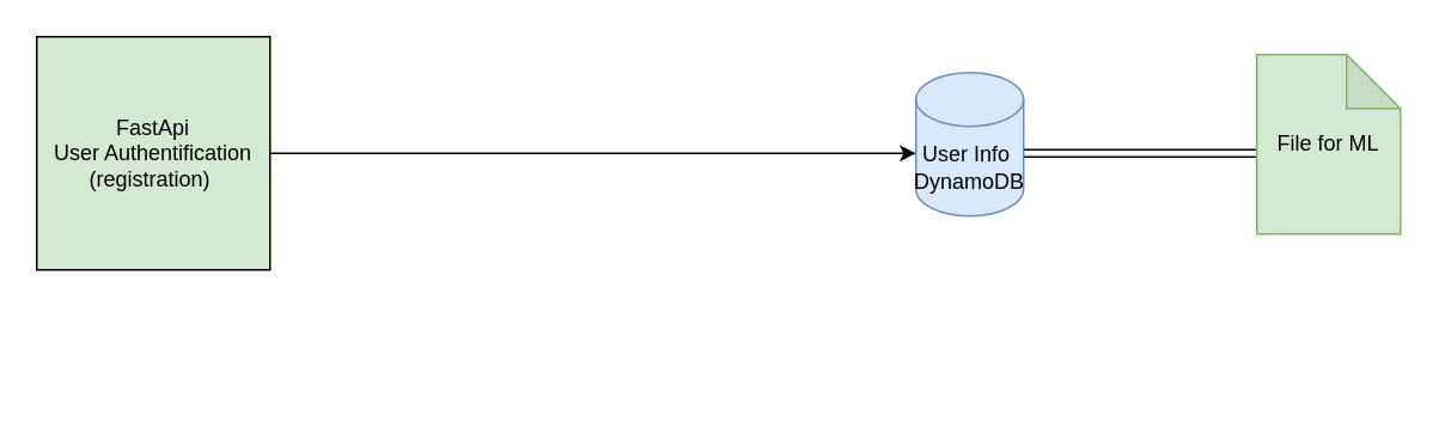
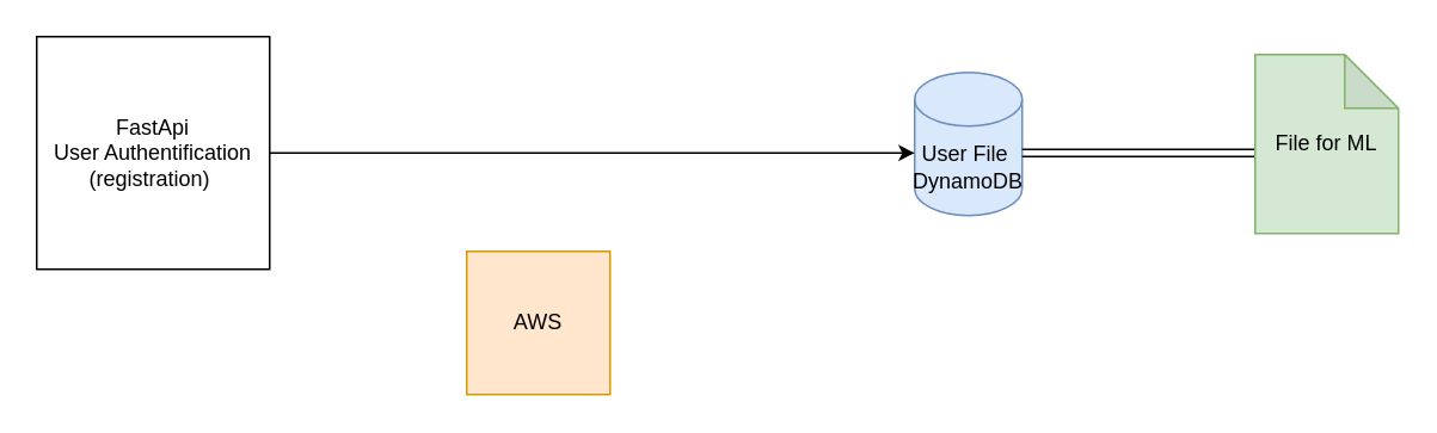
- <mxCell id="2" value="FastApi&lt;br&gt;User Authentification&lt;div&gt;(registration)&amp;nbsp;&lt;/div&gt;" style="whiteSpace=wrap;html=1;aspect=fixed;fillColor=#d5e8d4;" vertex="1" parent="1"><mxGeometry x="20" y="20" width="130" height="130" as="geometry" /></mxCell>
+ <mxCell id="2" value="FastApi&lt;br&gt;User Authentification&lt;div&gt;(registration)&amp;nbsp;&lt;/div&gt;" style="whiteSpace=wrap;html=1;aspect=fixed;" vertex="1" parent="1"><mxGeometry x="20" y="20" width="130" height="130" as="geometry" /></mxCell>
- <mxCell id="3" value="User Info&amp;nbsp;&lt;br&gt;DynamoDB" style="shape=cylinder3;whiteSpace=wrap;html=1;boundedLbl=1;backgroundOutline=1;size=15;fillColor=#dae8fc;strokeColor=#6c8ebf;" vertex="1" parent="1"><mxGeometry x="510" y="40" width="60" height="80" as="geometry" /></mxCell>
+ <mxCell id="3" value="User File&amp;nbsp;&lt;br&gt;DynamoDB" style="shape=cylinder3;whiteSpace=wrap;html=1;boundedLbl=1;backgroundOutline=1;size=15;fillColor=#dae8fc;strokeColor=#6c8ebf;" vertex="1" parent="1"><mxGeometry x="510" y="40" width="60" height="80" as="geometry" /></mxCell>
+ <mxCell id="5" value="AWS" style="whiteSpace=wrap;html=1;aspect=fixed;fillColor=#ffe6cc;strokeColor=#d79b00;" vertex="1" parent="1"><mxGeometry x="260" y="140" width="80" height="80" as="geometry" /></mxCell>
